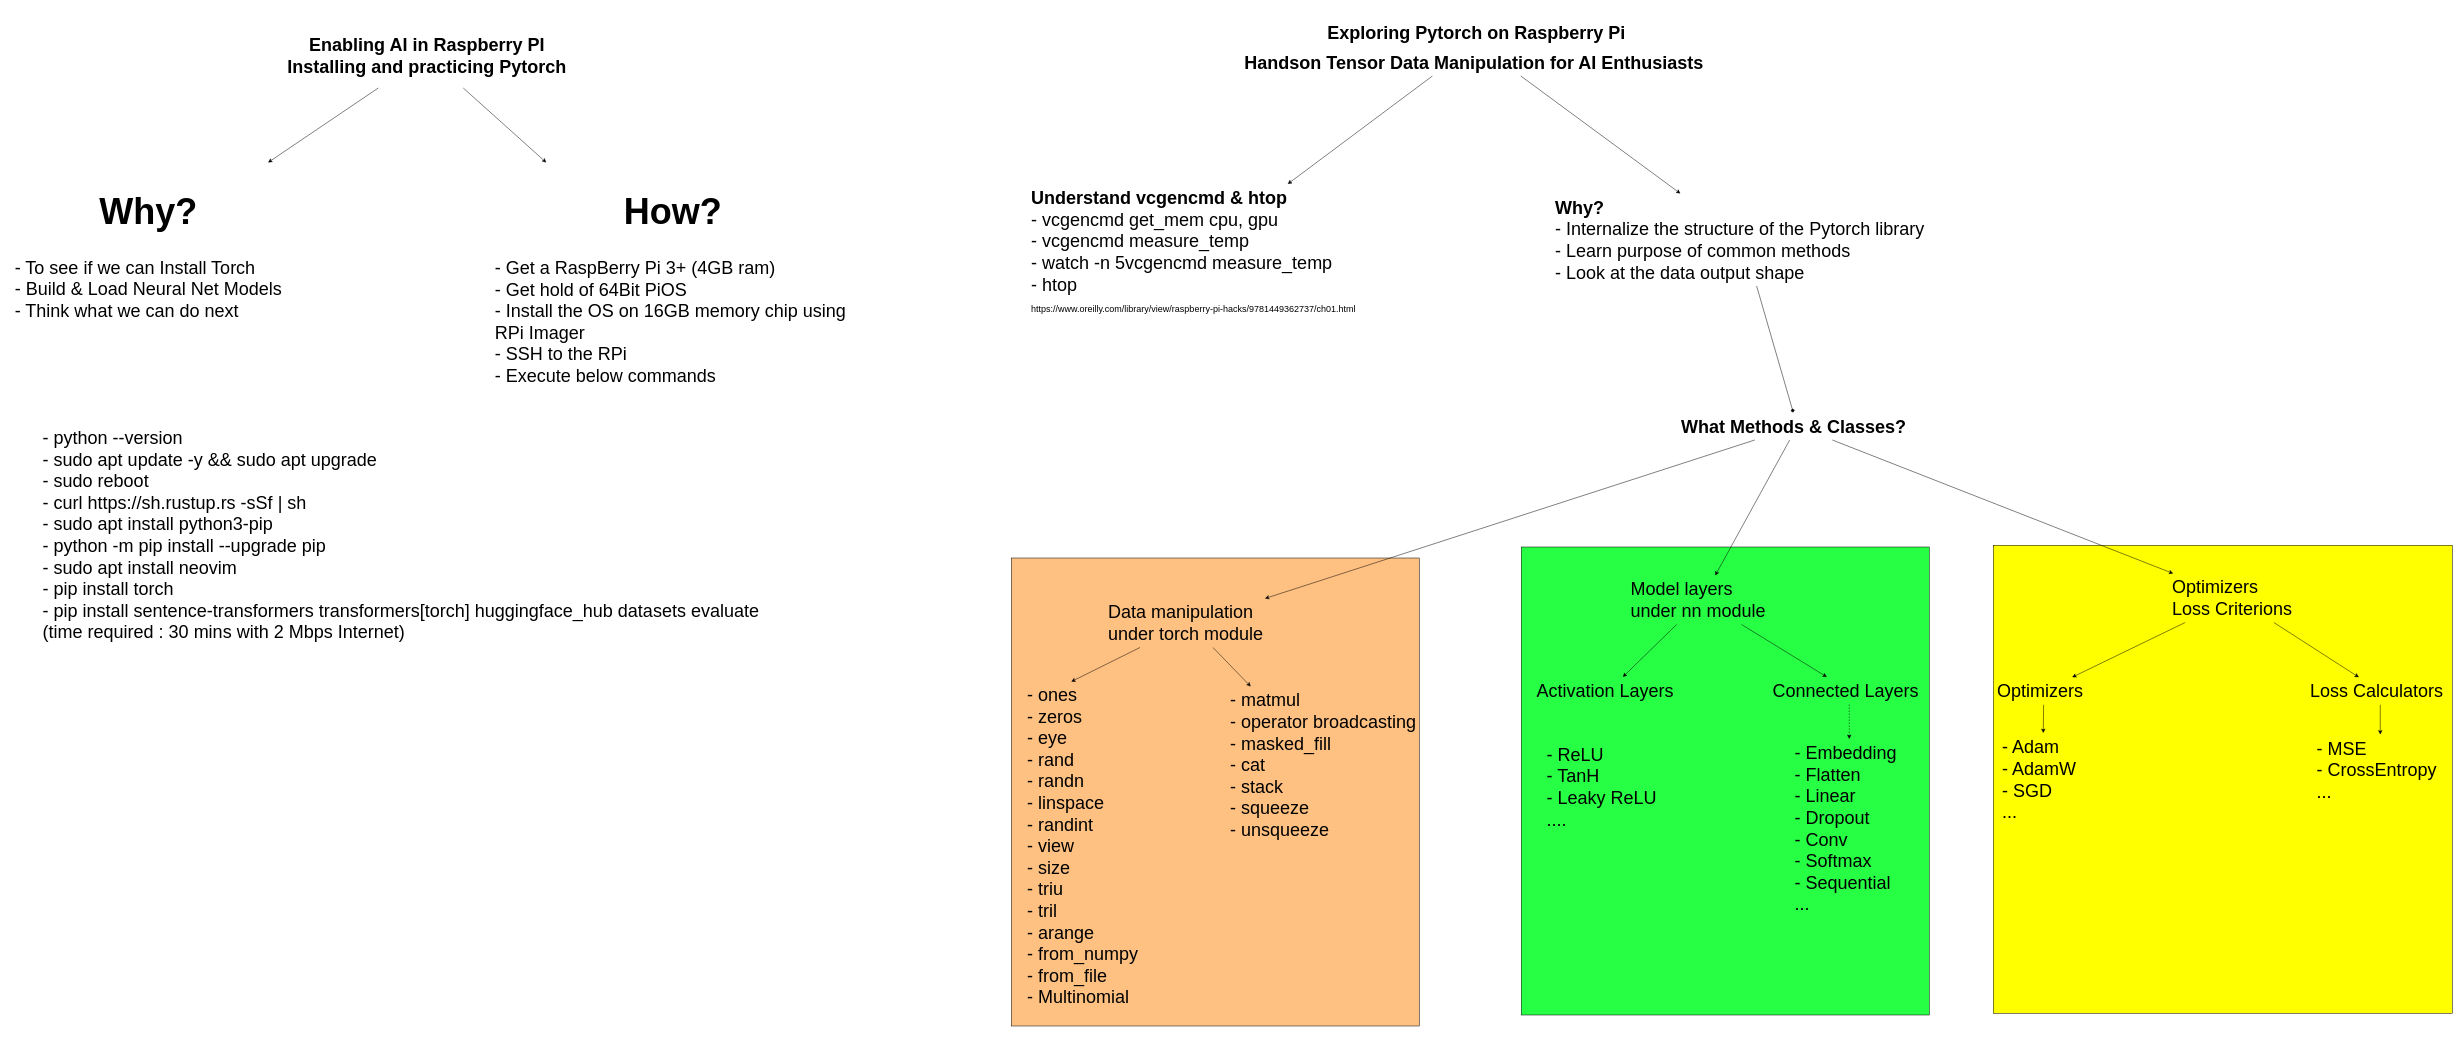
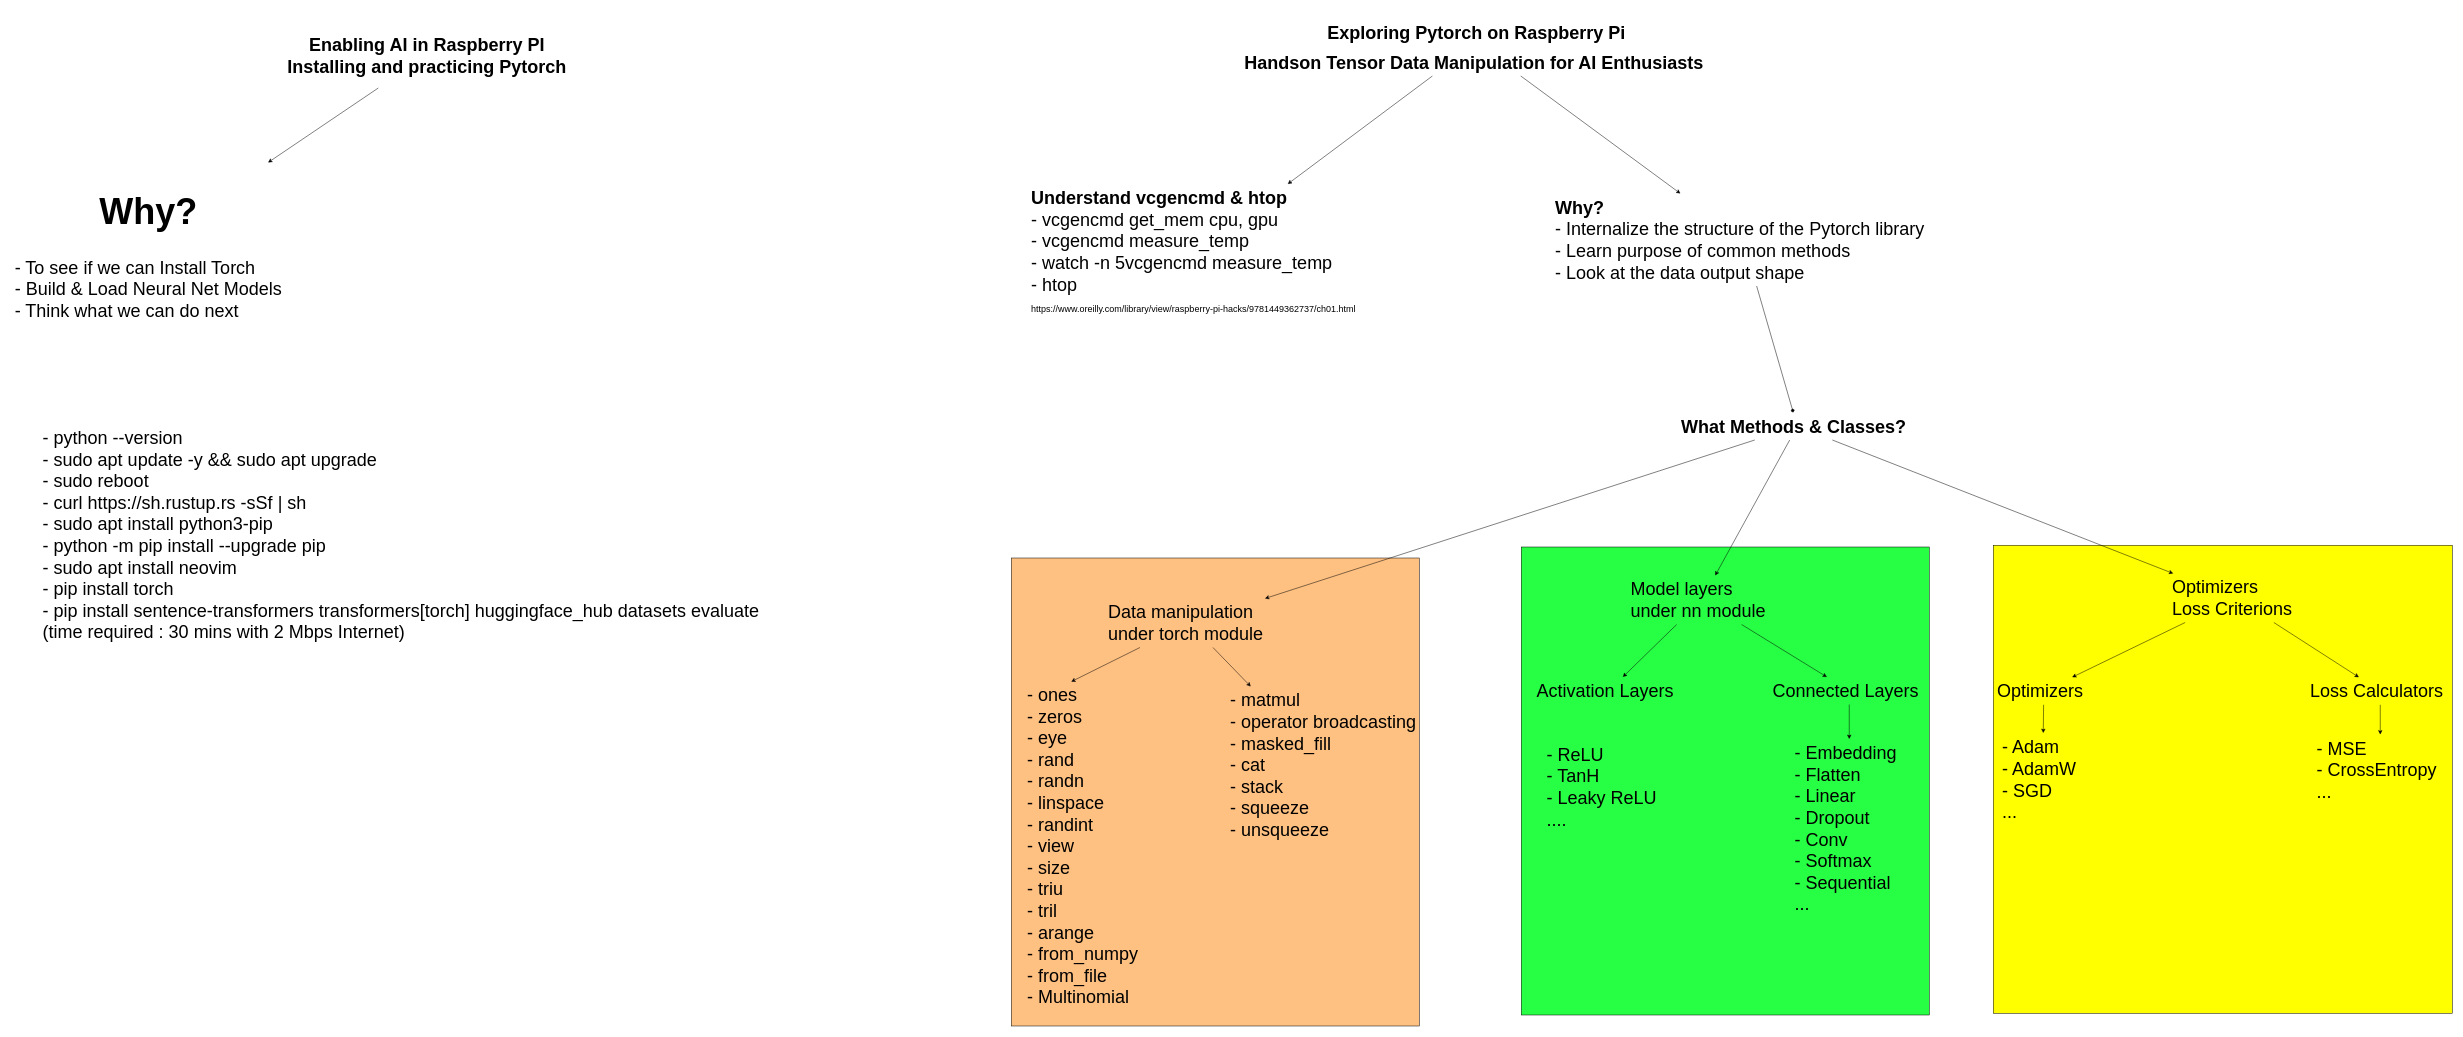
- <mxCell id="6" style="edgeStyle=none;html=1;fontSize=36;" edge="1" parent="1" source="7" target="9"><mxGeometry relative="1" as="geometry" /></mxCell>
- <mxCell id="9" value="&lt;h1&gt;How?&lt;/h1&gt;&lt;div style=&quot;text-align: left;&quot;&gt;&lt;span style=&quot;background-color: initial;&quot;&gt;- Get a RaspBerry Pi 3+ (4GB ram)&lt;/span&gt;&lt;/div&gt;&lt;div style=&quot;text-align: left;&quot;&gt;&lt;span style=&quot;background-color: initial;&quot;&gt;- Get hold of 64Bit PiOS&lt;/span&gt;&lt;/div&gt;&lt;div style=&quot;text-align: left;&quot;&gt;&lt;span style=&quot;background-color: initial;&quot;&gt;- Install the OS on 16GB memory chip using&amp;nbsp;&lt;/span&gt;&lt;/div&gt;&lt;div style=&quot;text-align: left;&quot;&gt;&lt;span style=&quot;background-color: initial;&quot;&gt;RPi Imager&lt;/span&gt;&lt;/div&gt;&lt;div style=&quot;text-align: left;&quot;&gt;&lt;span style=&quot;background-color: initial;&quot;&gt;- SSH to the RPi&lt;/span&gt;&lt;/div&gt;&lt;div style=&quot;text-align: left;&quot;&gt;&lt;span style=&quot;background-color: initial;&quot;&gt;- Execute below commands&amp;nbsp;&lt;/span&gt;&lt;/div&gt;" style="text;html=1;align=center;verticalAlign=middle;resizable=0;points=[];autosize=1;strokeColor=none;fillColor=none;fontSize=36;" vertex="1" parent="1"><mxGeometry x="980" y="324" width="730" height="454" as="geometry" /></mxCell>
- <mxCell id="34" style="edgeStyle=none;html=1;fontSize=18;dashed=1;" edge="1" parent="1" source="35" target="36"><mxGeometry relative="1" as="geometry" /></mxCell>
+ <mxCell id="34" style="edgeStyle=none;html=1;fontSize=18;" edge="1" parent="1" source="35" target="36"><mxGeometry relative="1" as="geometry" /></mxCell>
